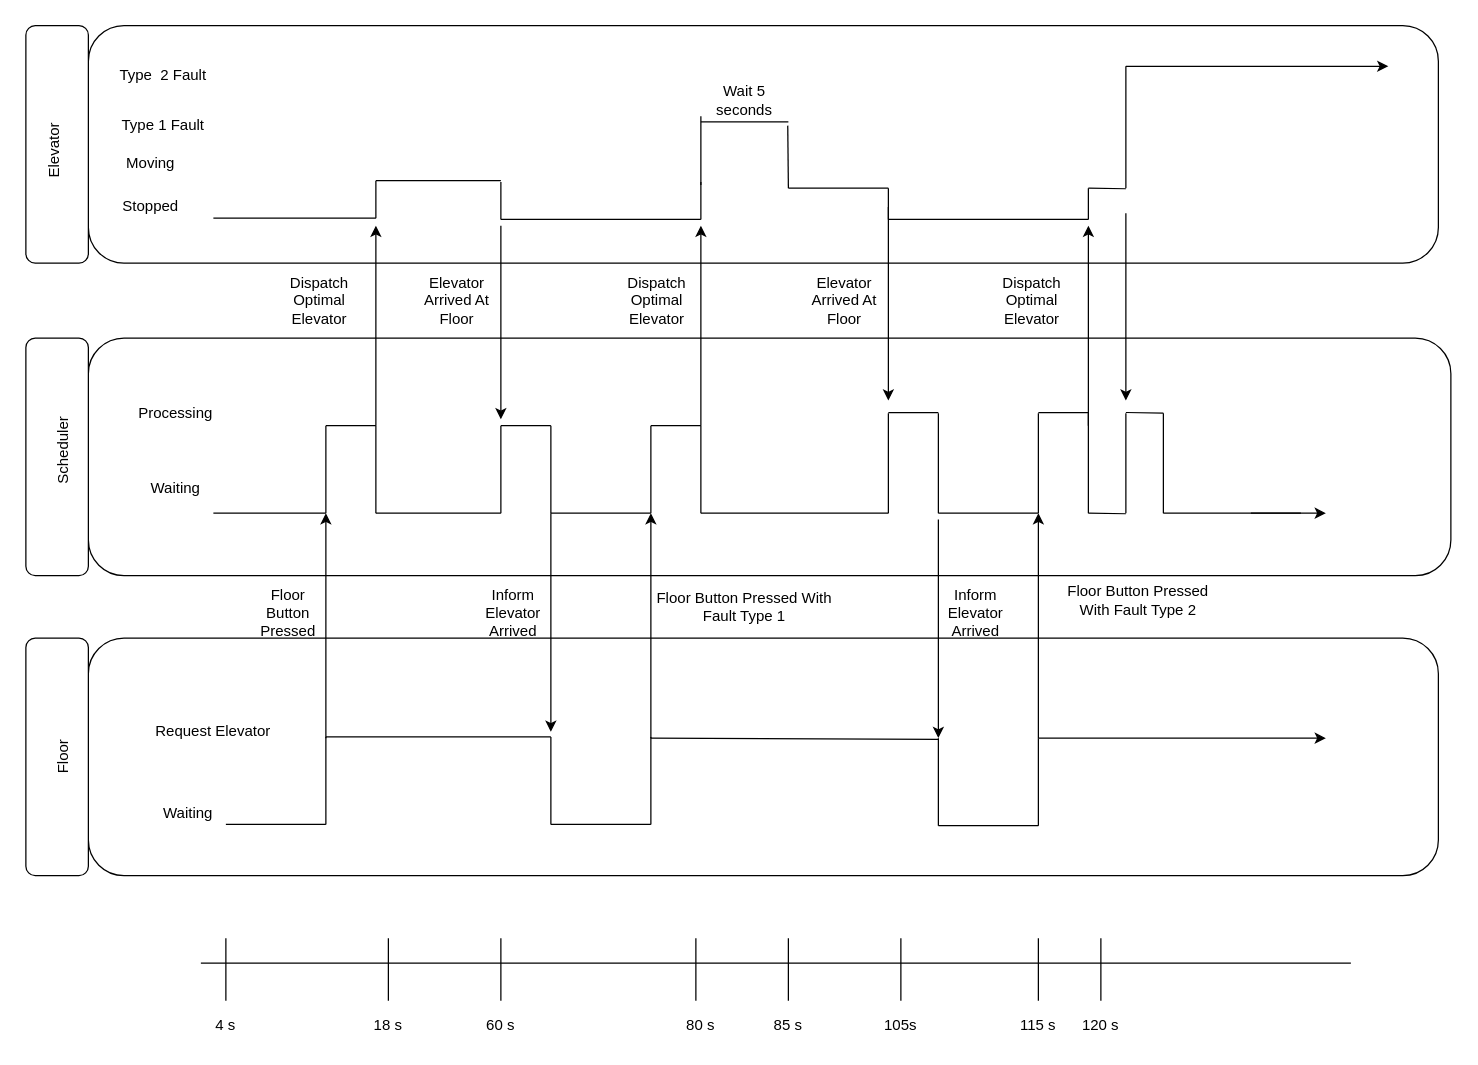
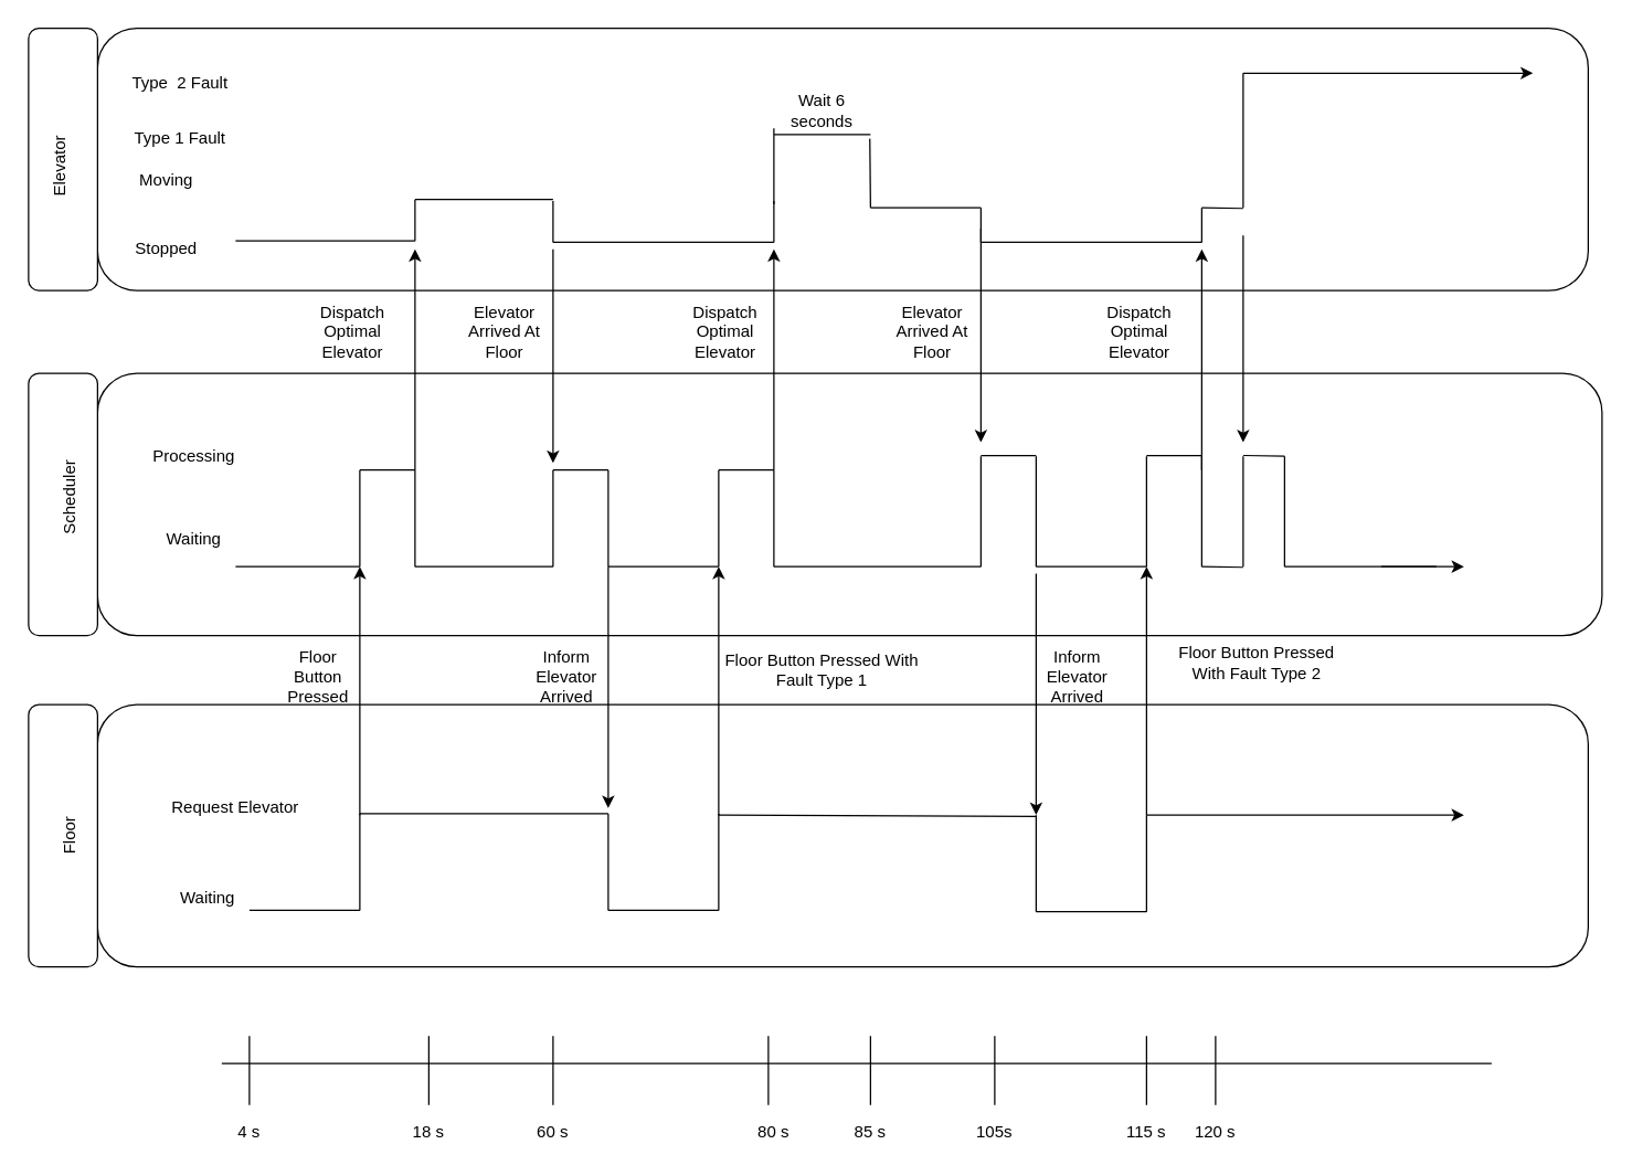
- <mxCell id="59" value="Wait 5 seconds" style="text;html=1;strokeColor=none;fillColor=none;align=center;verticalAlign=middle;whiteSpace=wrap;rounded=0;" vertex="1" parent="1"><mxGeometry x="570" y="70" width="50" height="20" as="geometry" /></mxCell>
+ <mxCell id="59" value="Wait 6 seconds" style="text;html=1;strokeColor=none;fillColor=none;align=center;verticalAlign=middle;whiteSpace=wrap;rounded=0;" vertex="1" parent="1"><mxGeometry x="570" y="70" width="50" height="20" as="geometry" /></mxCell>
- <mxCell id="5" value="Stopped" style="text;html=1;strokeColor=none;fillColor=none;align=center;verticalAlign=middle;whiteSpace=wrap;rounded=0;" vertex="1" parent="1"><mxGeometry x="100" y="155" width="40" height="20" as="geometry" /></mxCell>
+ <mxCell id="5" value="Stopped" style="text;html=1;strokeColor=none;fillColor=none;align=center;verticalAlign=middle;whiteSpace=wrap;rounded=0;" vertex="1" parent="1"><mxGeometry x="100" y="170" width="40" height="20" as="geometry" /></mxCell>
